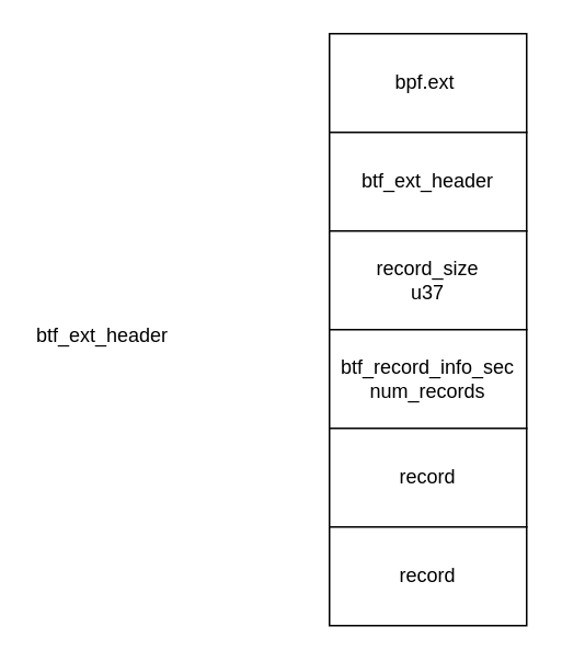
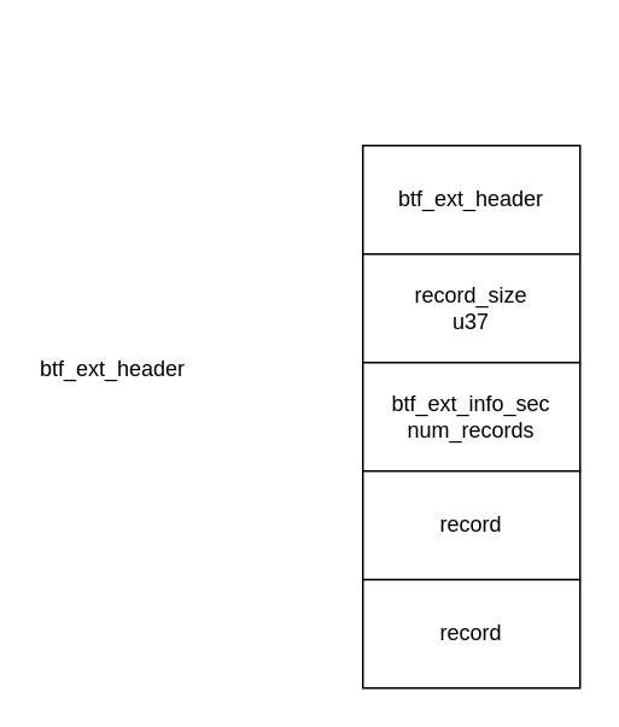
- <mxCell id="3" value="bpf.ext&amp;nbsp;" style="rounded=0;whiteSpace=wrap;html=1;" vertex="1" parent="1"><mxGeometry x="200" y="20" width="120" height="60" as="geometry" /></mxCell>
- <mxCell id="6" value="btf_record_info_sec&lt;br&gt;num_records" style="whiteSpace=wrap;html=1;" vertex="1" parent="1"><mxGeometry x="200" y="200" width="120" height="60" as="geometry" /></mxCell>
+ <mxCell id="6" value="btf_ext_info_sec&lt;br&gt;num_records" style="whiteSpace=wrap;html=1;" vertex="1" parent="1"><mxGeometry x="200" y="200" width="120" height="60" as="geometry" /></mxCell>
